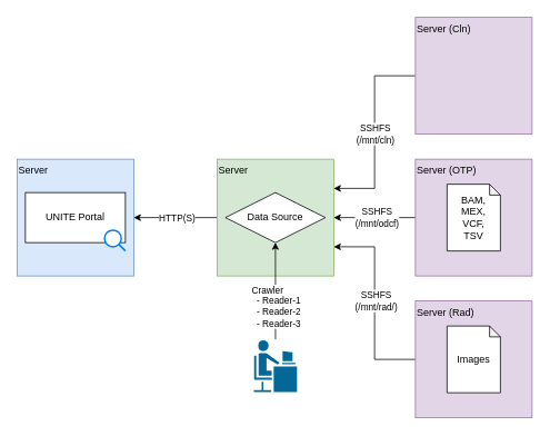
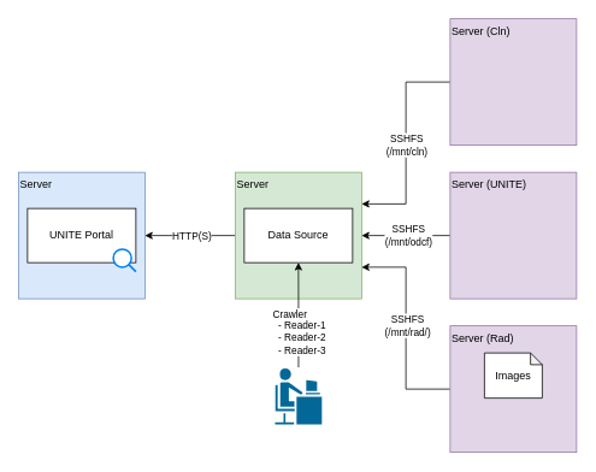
- <mxCell id="11" value="Server (OTP)" style="rounded=0;whiteSpace=wrap;html=1;align=left;verticalAlign=top;fillColor=#e1d5e7;strokeColor=#9673a6;" vertex="1" parent="1"><mxGeometry x="498" y="190" width="140" height="140" as="geometry" /></mxCell>
+ <mxCell id="11" value="Server (UNITE)" style="rounded=0;whiteSpace=wrap;html=1;align=left;verticalAlign=top;fillColor=#e1d5e7;strokeColor=#9673a6;" vertex="1" parent="1"><mxGeometry x="498" y="190" width="140" height="140" as="geometry" /></mxCell>
- <mxCell id="16" value="Data Source" style="rhombus;whiteSpace=wrap;html=1;" vertex="1" parent="1"><mxGeometry x="270" y="230" width="120" height="60" as="geometry" /></mxCell>
+ <mxCell id="16" value="Data Source" style="rounded=0;whiteSpace=wrap;html=1;" vertex="1" parent="1"><mxGeometry x="270" y="230" width="120" height="60" as="geometry" /></mxCell>
- <mxCell id="17" value="BAM,&lt;div&gt;MEX,&lt;/div&gt;&lt;div&gt;VCF,&lt;/div&gt;&lt;div&gt;TSV&lt;/div&gt;" style="shape=note;whiteSpace=wrap;html=1;backgroundOutline=1;darkOpacity=0.05;size=13;" vertex="1" parent="1"><mxGeometry x="536" y="220" width="64" height="80" as="geometry" /></mxCell>
- <mxCell id="18" value="Images" style="shape=note;whiteSpace=wrap;html=1;backgroundOutline=1;darkOpacity=0.05;size=13;" vertex="1" parent="1"><mxGeometry x="536" y="390" width="64" height="80" as="geometry" /></mxCell>
+ <mxCell id="18" value="Images" style="shape=note;whiteSpace=wrap;html=1;backgroundOutline=1;darkOpacity=0.05;size=13;" vertex="1" parent="1"><mxGeometry x="536" y="390" width="64" height="50" as="geometry" /></mxCell>
